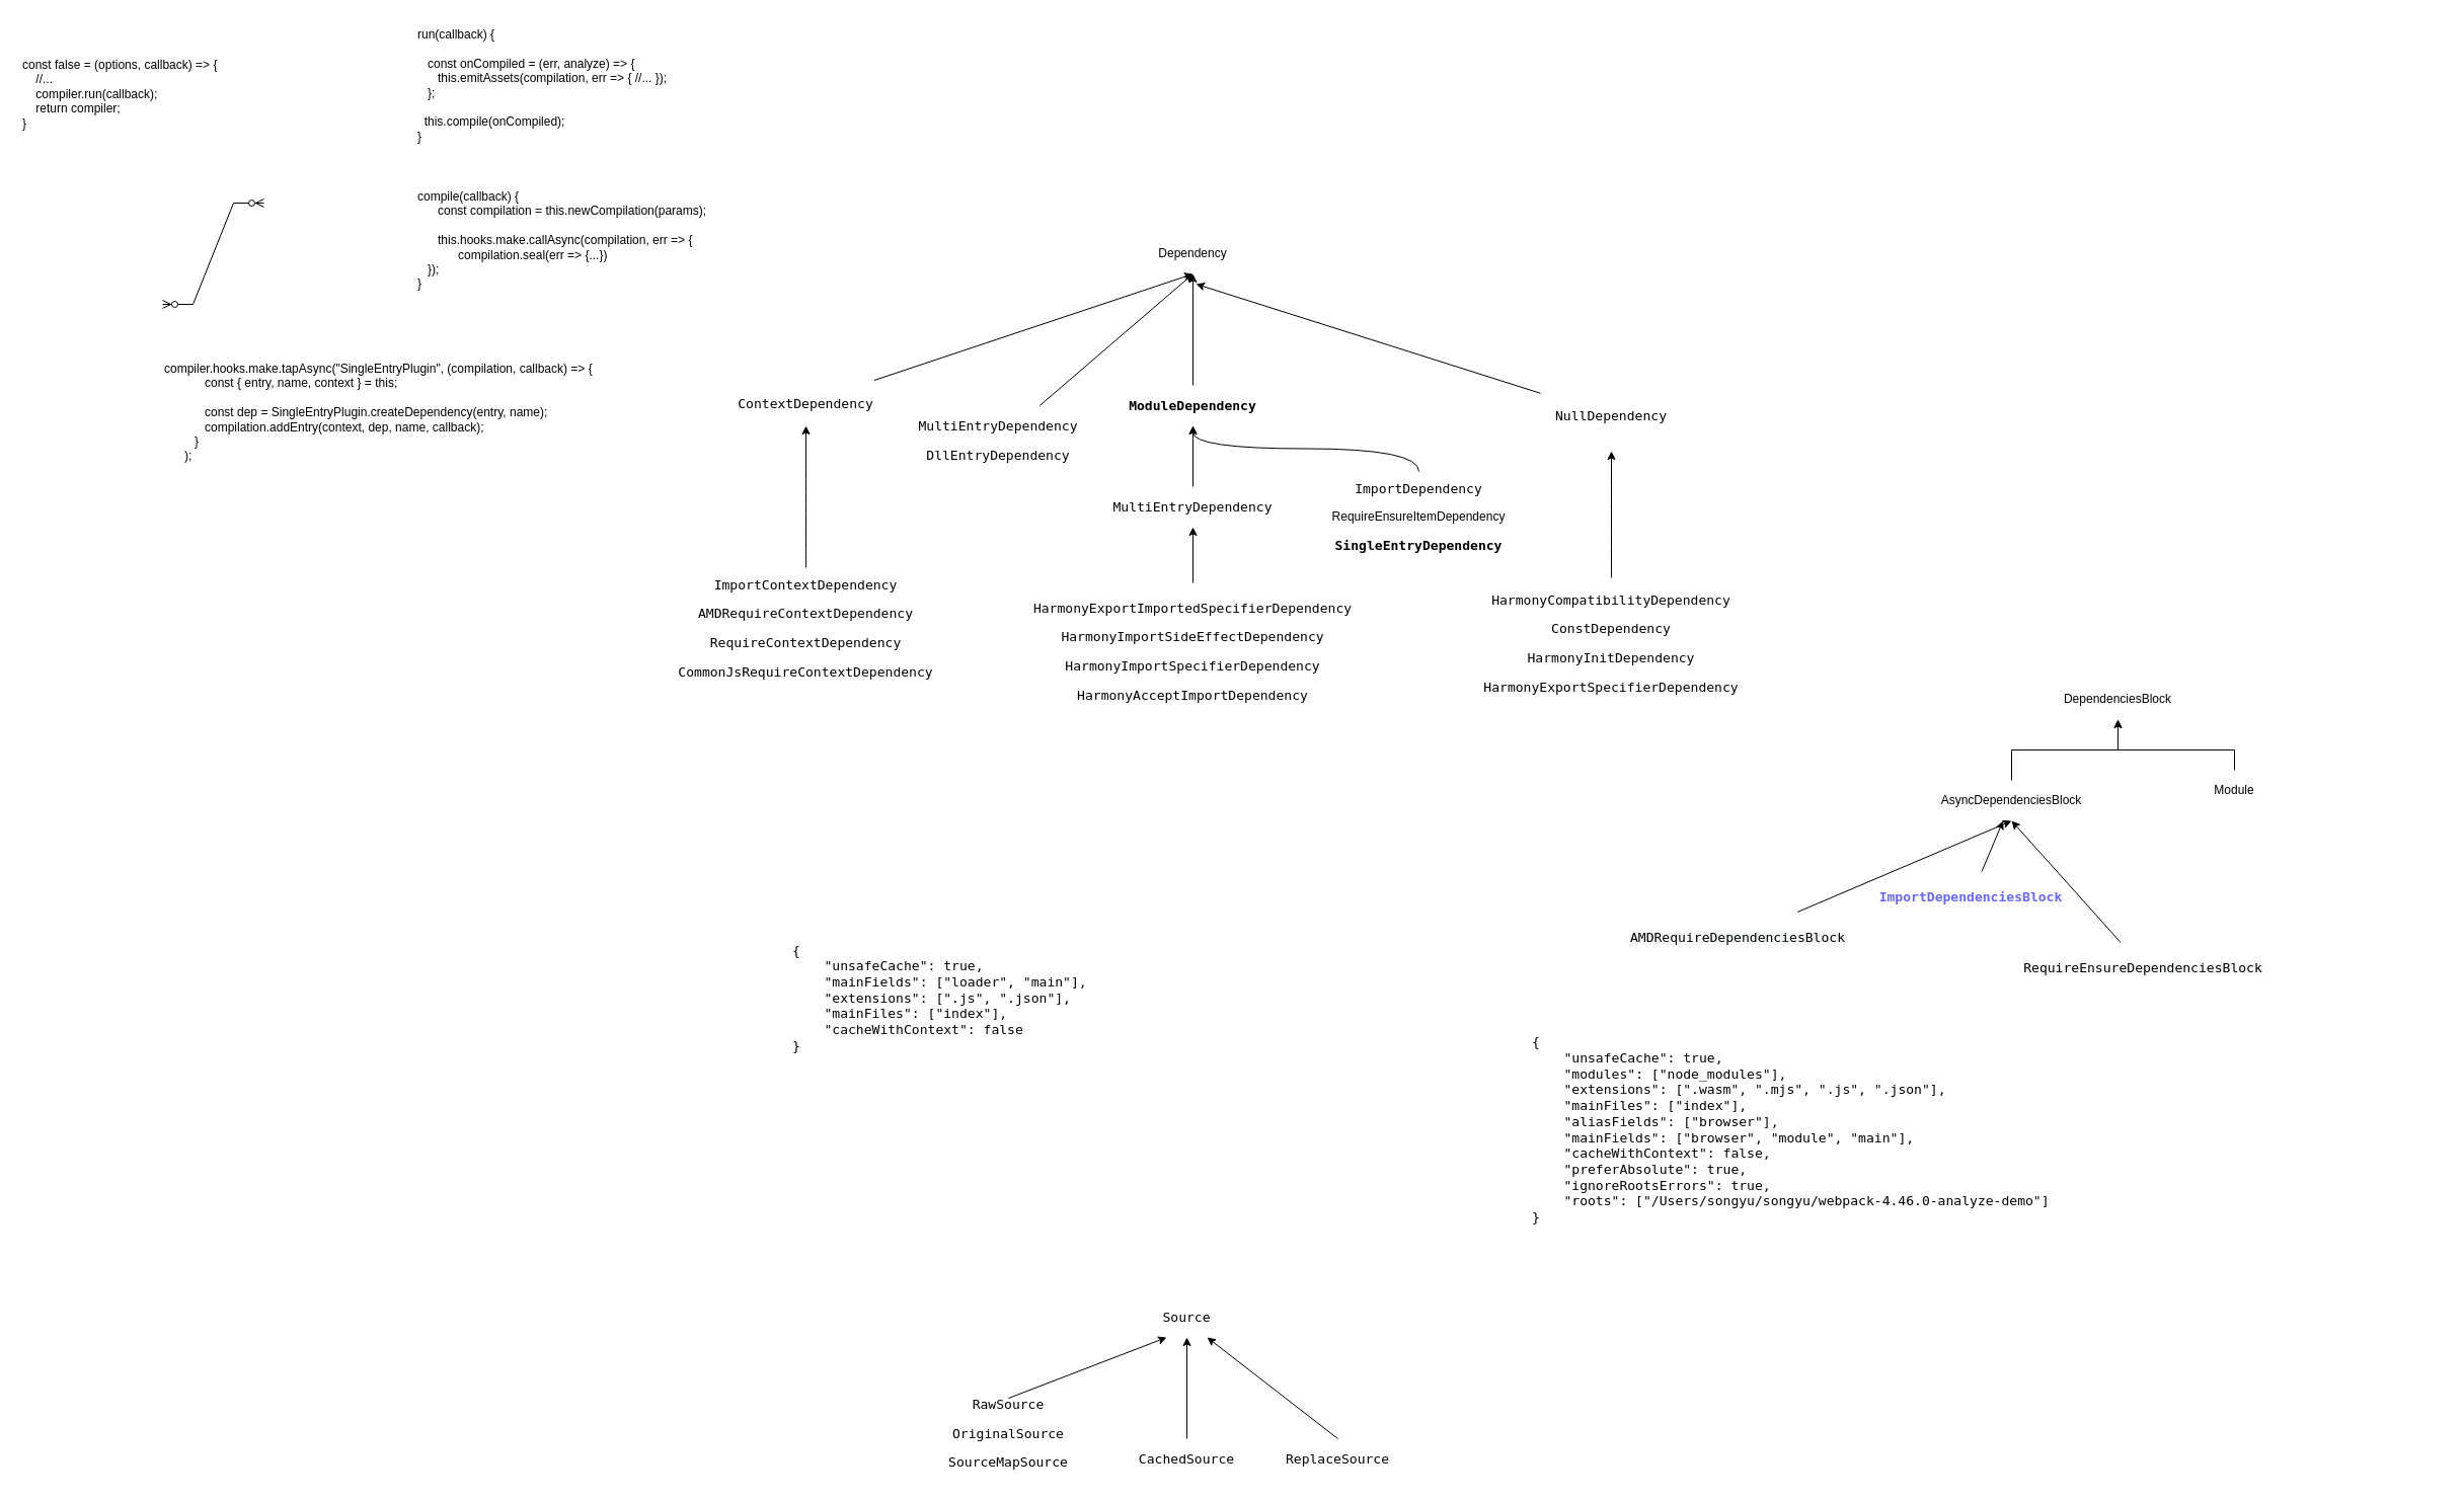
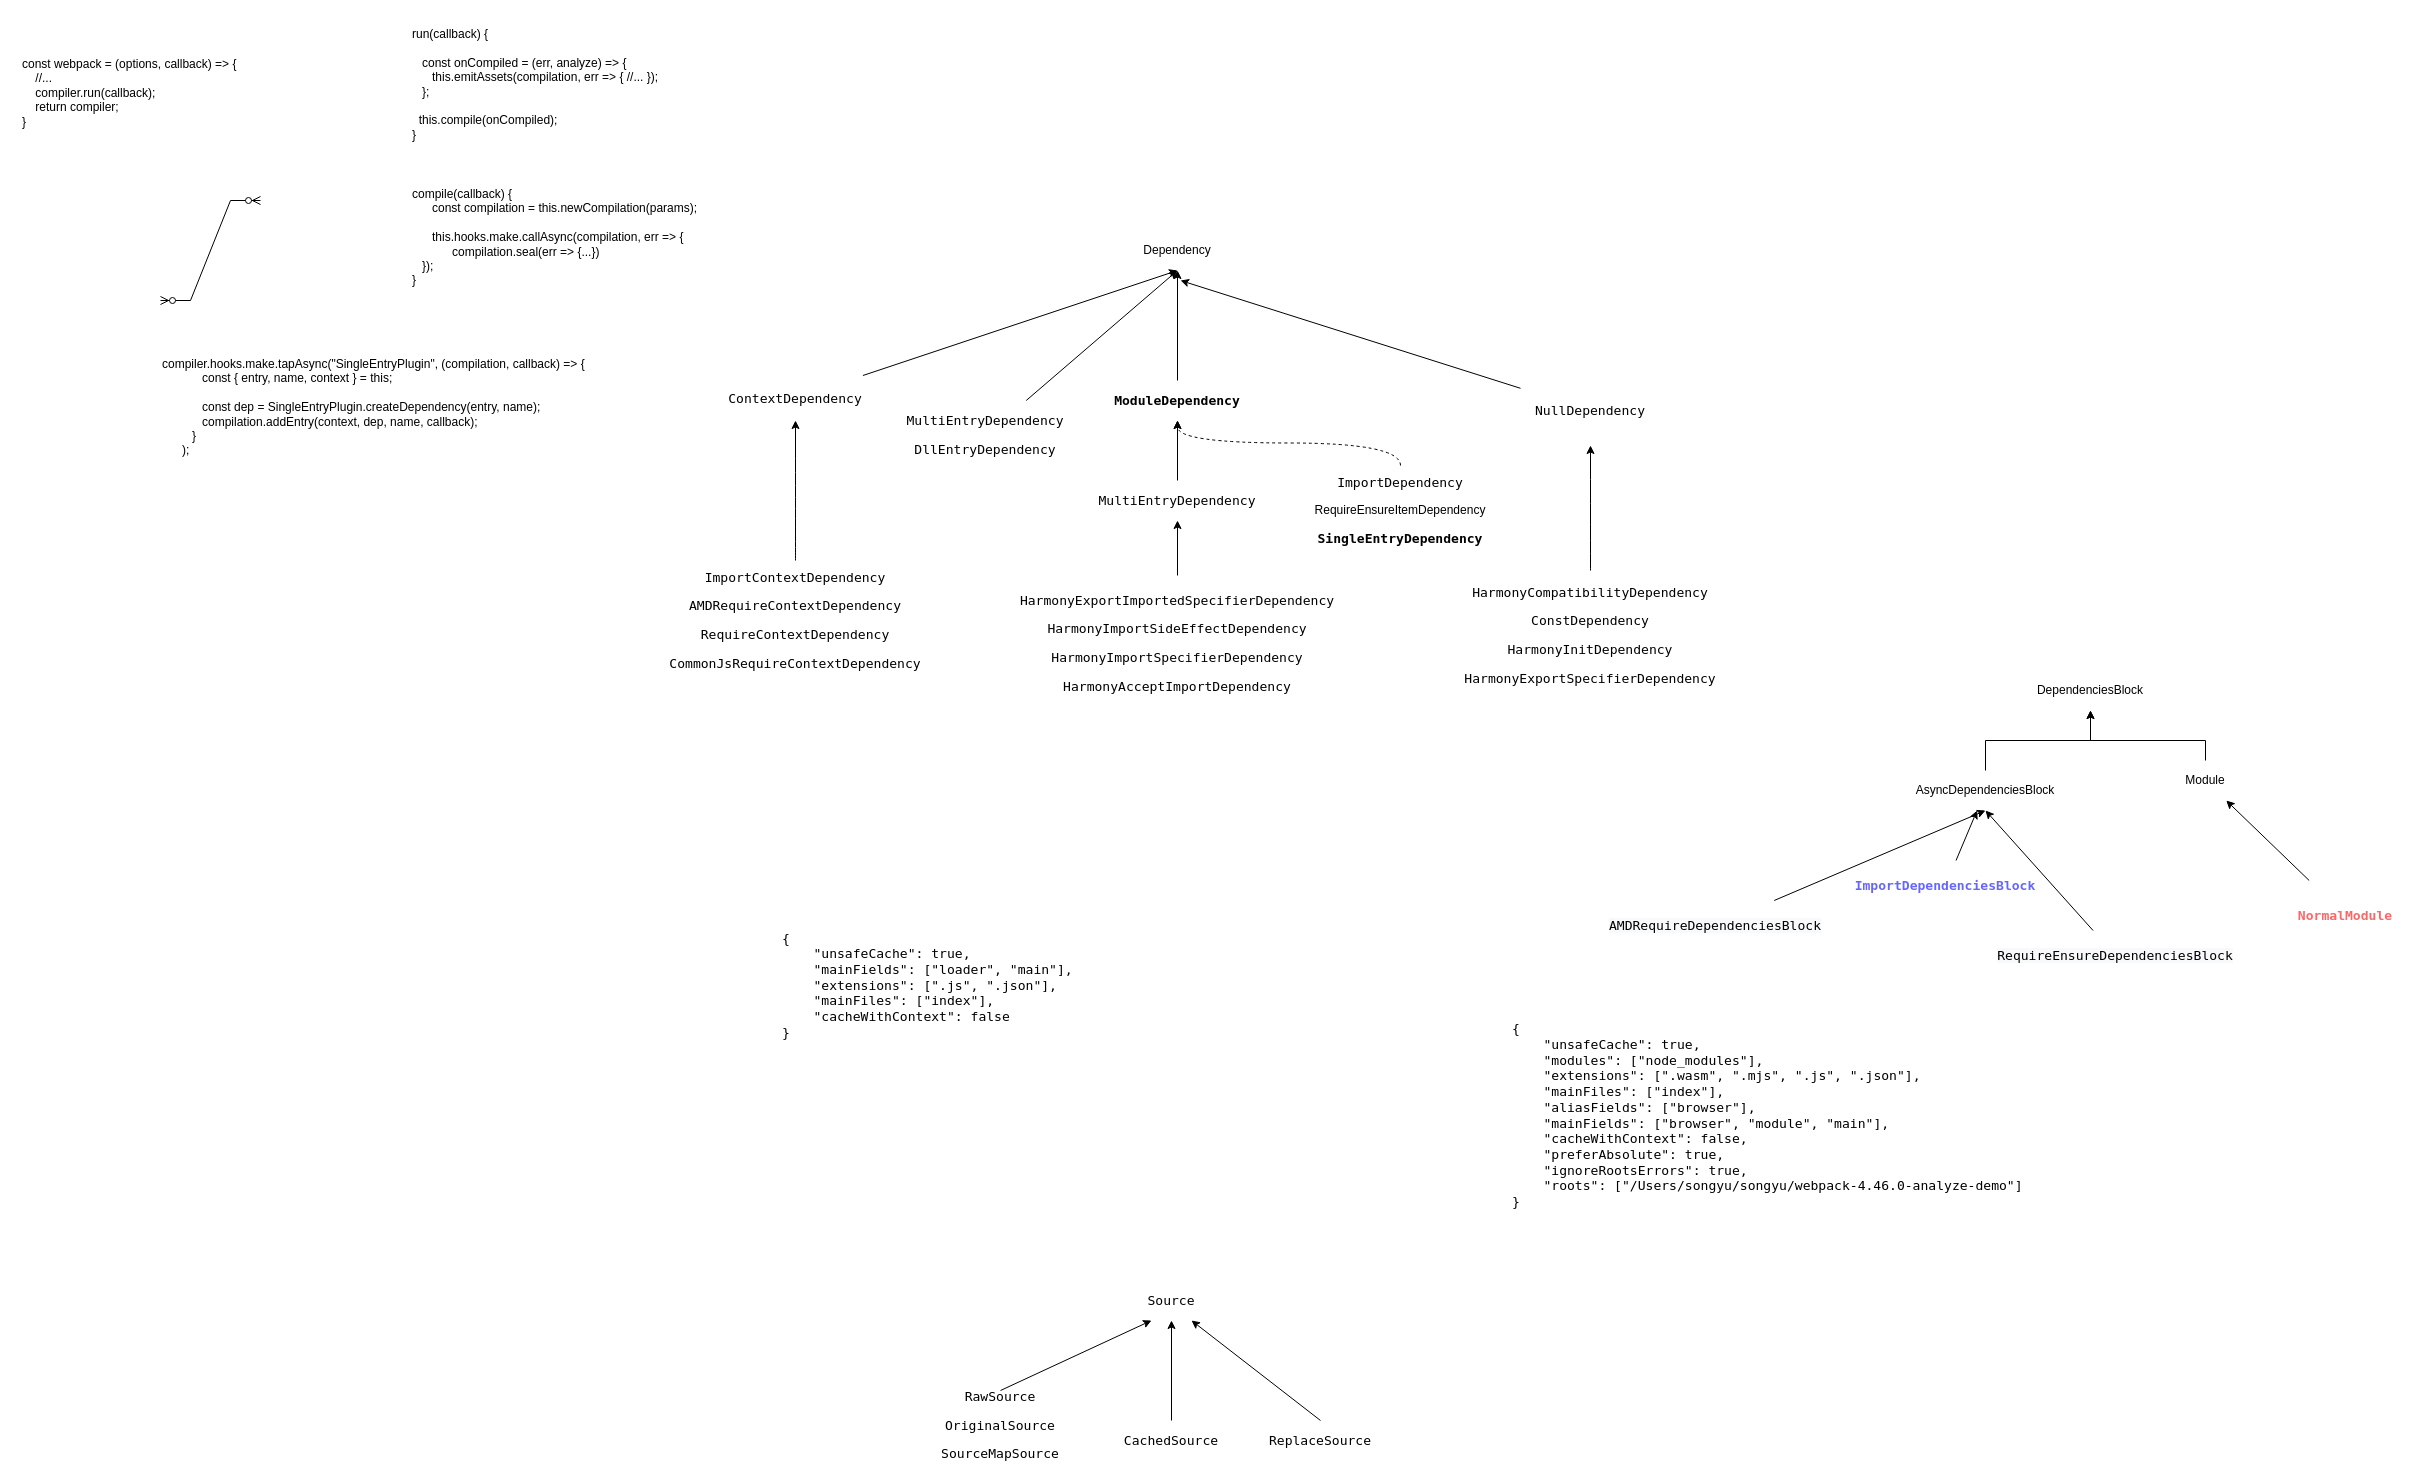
- <mxCell id="2" value="const false = (options, callback) =&gt; {&#10;    //...&#10;    compiler.run(callback);&#10;    return compiler;&#10;}" style="text;whiteSpace=wrap;html=1;" vertex="1" parent="1"><mxGeometry x="20" y="50" width="250" height="90" as="geometry" /></mxCell>
+ <mxCell id="2" value="const webpack = (options, callback) =&gt; {&#10;    //...&#10;    compiler.run(callback);&#10;    return compiler;&#10;}" style="text;whiteSpace=wrap;html=1;" vertex="1" parent="1"><mxGeometry x="20" y="50" width="250" height="90" as="geometry" /></mxCell>
- <mxCell id="16" style="edgeStyle=orthogonalEdgeStyle;rounded=0;orthogonalLoop=1;jettySize=auto;html=1;entryX=0.5;entryY=1;entryDx=0;entryDy=0;labelBackgroundColor=none;fontColor=default;strokeColor=default;curved=1;" edge="1" parent="1" source="17" target="10"><mxGeometry relative="1" as="geometry" /></mxCell>
+ <mxCell id="16" style="edgeStyle=orthogonalEdgeStyle;rounded=0;orthogonalLoop=1;jettySize=auto;html=1;entryX=0.5;entryY=1;entryDx=0;entryDy=0;labelBackgroundColor=none;fontColor=default;strokeColor=default;curved=1;dashed=1;" edge="1" parent="1" source="17" target="10"><mxGeometry relative="1" as="geometry" /></mxCell>
+ <mxCell id="30" style="rounded=0;orthogonalLoop=1;jettySize=auto;html=1;labelBackgroundColor=none;fontColor=default;strokeColor=default;verticalAlign=middle;align=center;" edge="1" parent="1" source="31" target="27"><mxGeometry relative="1" as="geometry" /></mxCell>
+ <mxCell id="31" value="&lt;pre style=&quot;font-family: &amp;quot;JetBrains Mono&amp;quot;, monospace; font-size: 9.8pt;&quot;&gt;&lt;b&gt;NormalModule&lt;/b&gt;&lt;/pre&gt;" style="text;whiteSpace=wrap;html=1;fontColor=#FF6666;verticalAlign=middle;align=center;labelBackgroundColor=none;" vertex="1" parent="1"><mxGeometry x="2280" y="880" width="130" height="70" as="geometry" /></mxCell>
- <mxCell id="48" value="&lt;pre style=&quot;font-family: &amp;quot;JetBrains Mono&amp;quot;, monospace; font-size: 9.8pt;&quot;&gt;RawSource&lt;/pre&gt;&lt;pre style=&quot;font-family: &amp;quot;JetBrains Mono&amp;quot;, monospace; font-size: 9.8pt;&quot;&gt;OriginalSource&lt;br&gt;&lt;pre style=&quot;font-family: &amp;quot;JetBrains Mono&amp;quot;, monospace; font-size: 9.8pt;&quot;&gt;SourceMapSource&lt;/pre&gt;&lt;/pre&gt;" style="text;whiteSpace=wrap;html=1;fontColor=default;align=center;verticalAlign=middle;labelBackgroundColor=none;" vertex="1" parent="1"><mxGeometry x="920" y="1380" width="150" height="70" as="geometry" /></mxCell>
+ <mxCell id="48" value="&lt;pre style=&quot;font-family: &amp;quot;JetBrains Mono&amp;quot;, monospace; font-size: 9.8pt;&quot;&gt;RawSource&lt;/pre&gt;&lt;pre style=&quot;font-family: &amp;quot;JetBrains Mono&amp;quot;, monospace; font-size: 9.8pt;&quot;&gt;OriginalSource&lt;br&gt;&lt;pre style=&quot;font-family: &amp;quot;JetBrains Mono&amp;quot;, monospace; font-size: 9.8pt;&quot;&gt;SourceMapSource&lt;/pre&gt;&lt;/pre&gt;" style="text;whiteSpace=wrap;html=1;fontColor=default;align=center;verticalAlign=middle;labelBackgroundColor=none;" vertex="1" parent="1"><mxGeometry x="925" y="1390" width="150" height="70" as="geometry" /></mxCell>
